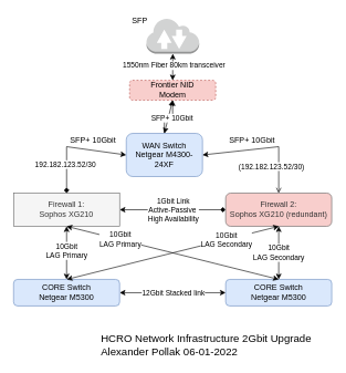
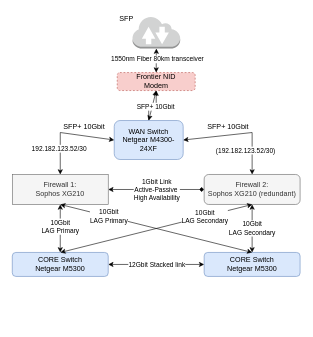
- <mxCell id="9" value="" style="endArrow=diamond;startArrow=classic;html=1;entryX=0.5;entryY=0;entryDx=0;entryDy=0;exitX=0;exitY=0.5;exitDx=0;exitDy=0;rounded=0;" parent="1" source="14" target="8" edge="1"><mxGeometry width="50" height="50" relative="1" as="geometry"><mxPoint x="245" y="154" as="sourcePoint" /><mxPoint x="-20" y="334" as="targetPoint" /><Array as="points"><mxPoint x="100" y="220" /></Array></mxGeometry></mxCell>
+ <mxCell id="9" value="" style="endArrow=classic;startArrow=classic;html=1;entryX=0.5;entryY=0;entryDx=0;entryDy=0;exitX=0;exitY=0.5;exitDx=0;exitDy=0;rounded=0;" parent="1" source="14" target="8" edge="1"><mxGeometry width="50" height="50" relative="1" as="geometry"><mxPoint x="245" y="154" as="sourcePoint" /><mxPoint x="-20" y="334" as="targetPoint" /><Array as="points"><mxPoint x="100" y="220" /></Array></mxGeometry></mxCell>
- <mxCell id="21" value="" style="endArrow=open;startArrow=classic;html=1;entryX=0.5;entryY=0;entryDx=0;entryDy=0;exitX=1;exitY=0.5;exitDx=0;exitDy=0;rounded=0;" parent="1" source="14" target="20" edge="1"><mxGeometry width="50" height="50" relative="1" as="geometry"><mxPoint x="290" y="440" as="sourcePoint" /><mxPoint x="200" y="505" as="targetPoint" /><Array as="points"><mxPoint x="420" y="220" /></Array></mxGeometry></mxCell>
+ <mxCell id="21" value="" style="endArrow=classic;startArrow=classic;html=1;entryX=0.5;entryY=0;entryDx=0;entryDy=0;exitX=1;exitY=0.5;exitDx=0;exitDy=0;rounded=0;" parent="1" source="14" target="20" edge="1"><mxGeometry width="50" height="50" relative="1" as="geometry"><mxPoint x="290" y="440" as="sourcePoint" /><mxPoint x="200" y="505" as="targetPoint" /><Array as="points"><mxPoint x="420" y="220" /></Array></mxGeometry></mxCell>
- <mxCell id="20" value="Firewall 2:&lt;br&gt;Sophos XG210 (redundant)" style="rounded=1;whiteSpace=wrap;html=1;fillColor=#f8cecc;strokeColor=#666666;fontColor=#333333;" parent="1" vertex="1"><mxGeometry x="340" y="290" width="160" height="50" as="geometry" /></mxCell>
+ <mxCell id="20" value="Firewall 2:&lt;br&gt;Sophos XG210 (redundant)" style="rounded=1;whiteSpace=wrap;html=1;fillColor=#f5f5f5;strokeColor=#666666;fontColor=#333333;" parent="1" vertex="1"><mxGeometry x="340" y="290" width="160" height="50" as="geometry" /></mxCell>
- <mxCell id="15" value="HCRO Network Infrastructure 2Gbit Upgrade&lt;br&gt;Alexander Pollak 06-01-2022" style="text;html=1;align=left;verticalAlign=middle;resizable=0;points=[];autosize=1;fontSize=16;" parent="1" vertex="1"><mxGeometry x="150.25" y="499" width="330" height="40" as="geometry" /></mxCell>
